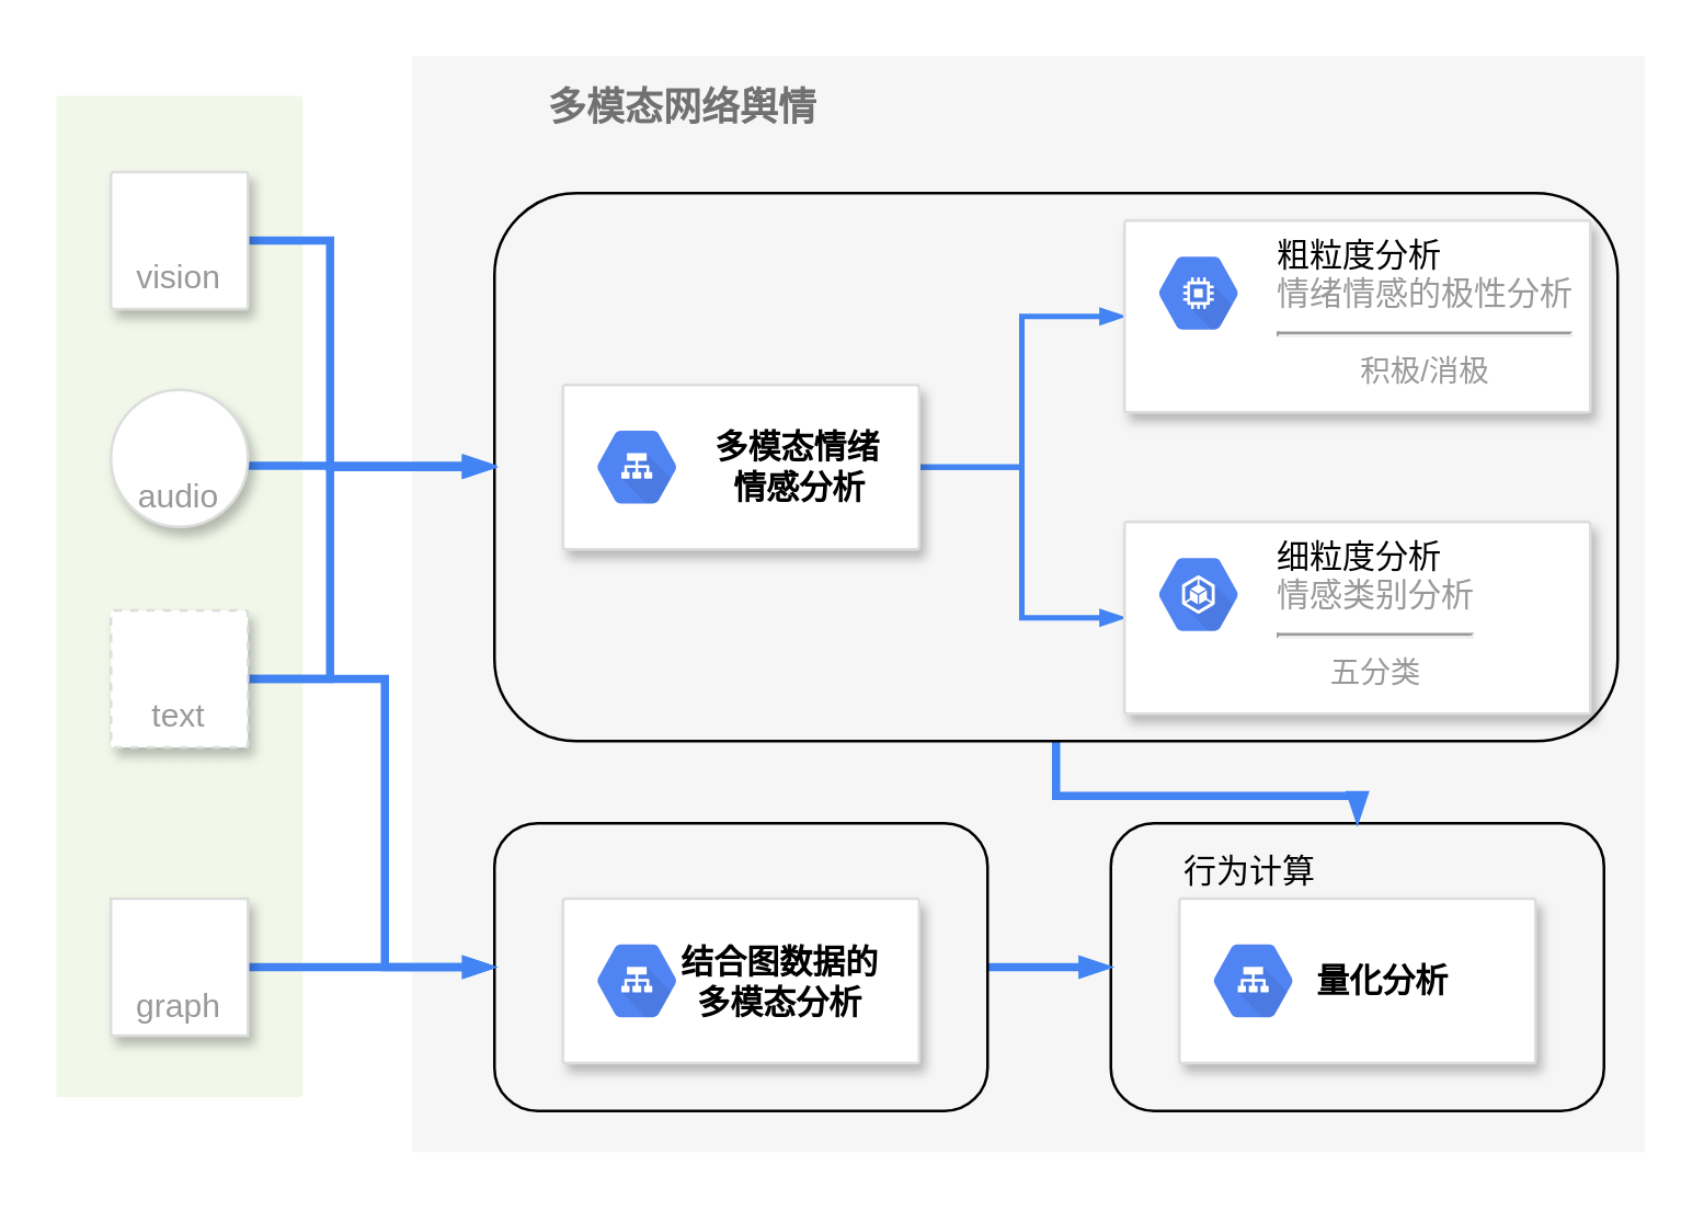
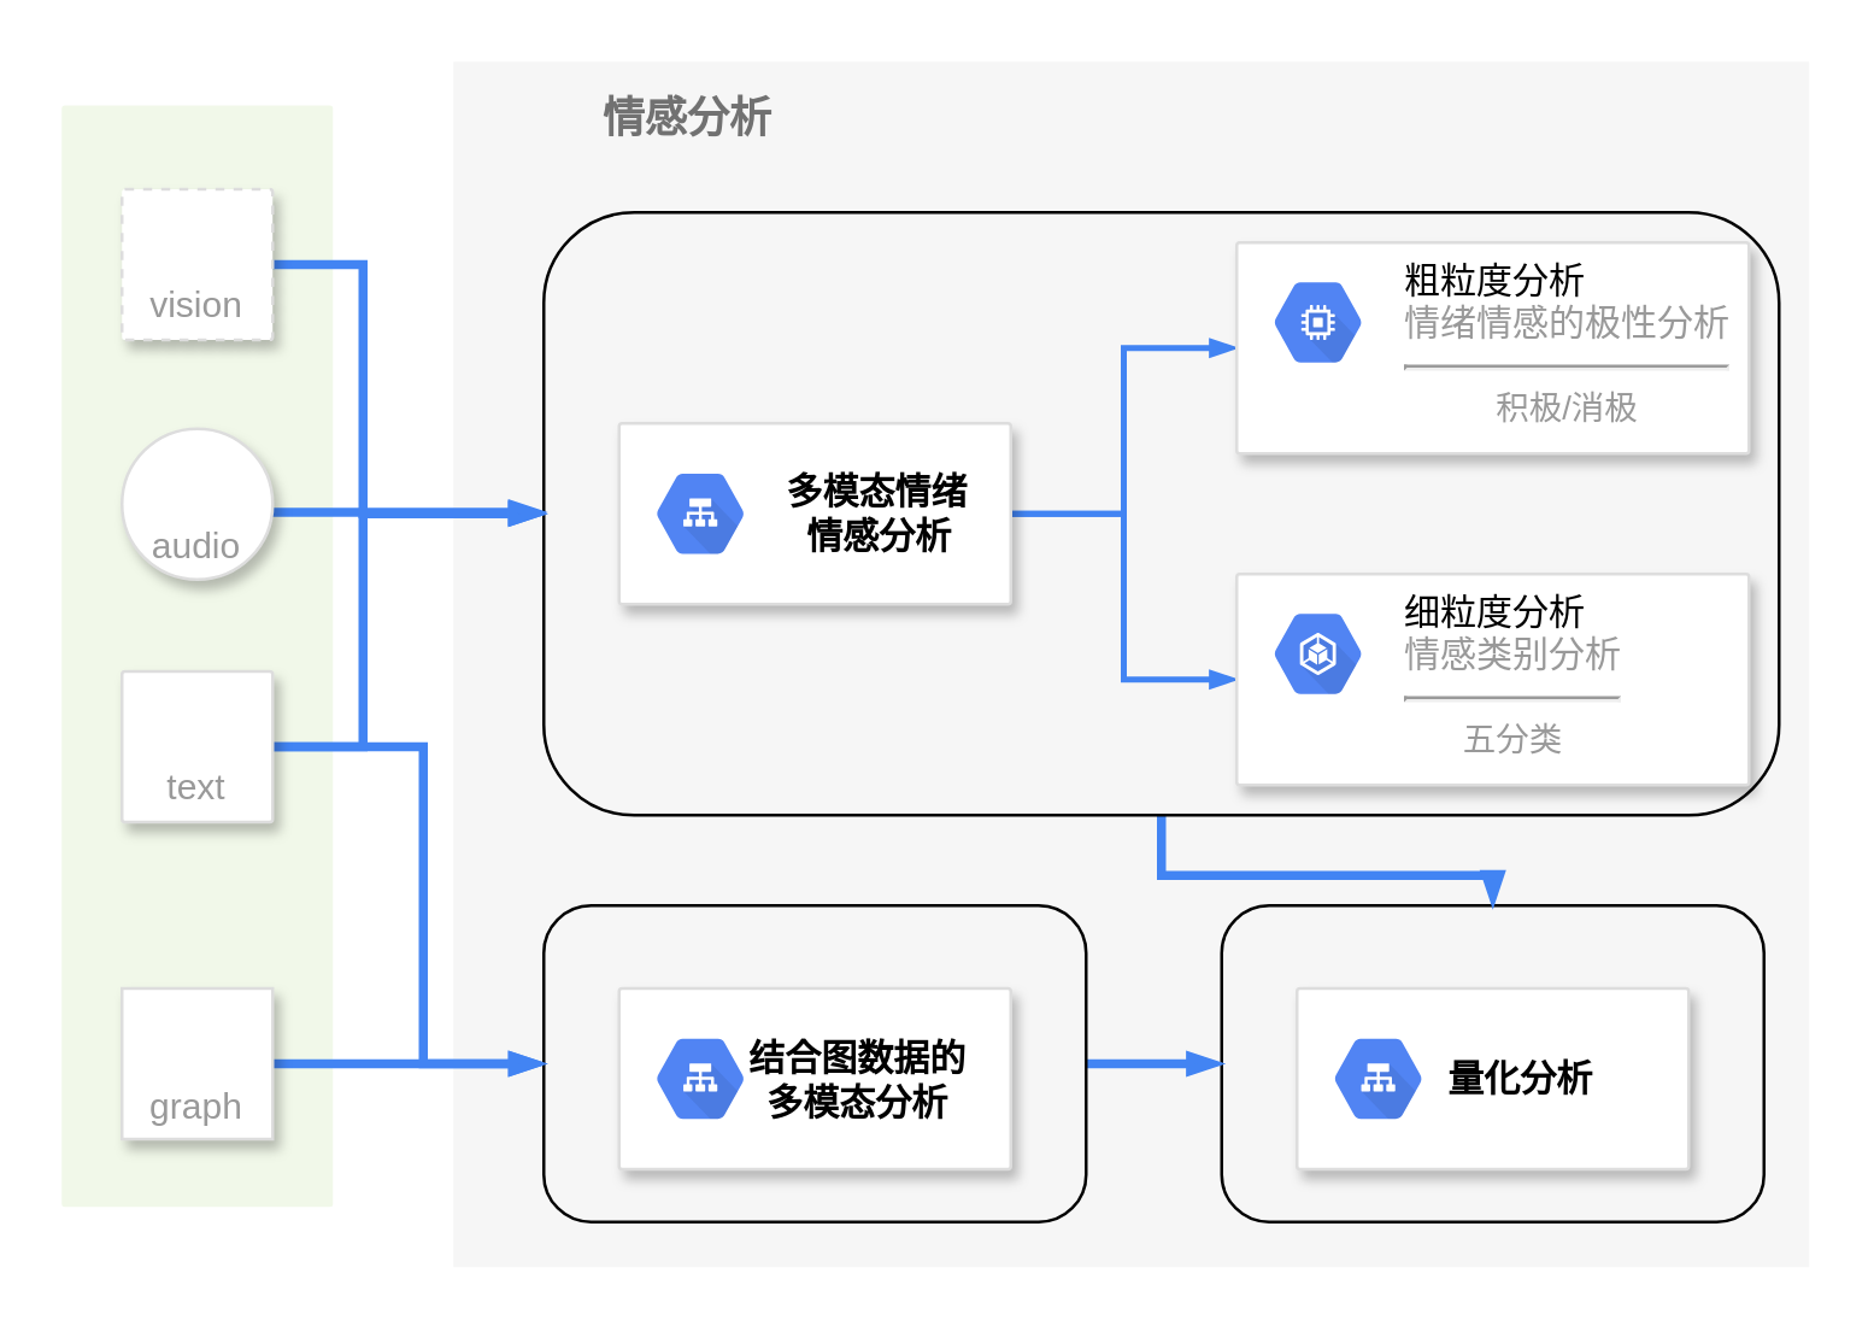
- <mxCell id="2" value="&lt;b&gt;多模态网络舆情&lt;/b&gt;" style="fillColor=#F6F6F6;strokeColor=none;shadow=0;gradientColor=none;fontSize=14;align=left;spacing=10;fontColor=#717171;9E9E9E;verticalAlign=top;spacingTop=-4;fontStyle=0;spacingLeft=40;html=1;" parent="1" vertex="1"><mxGeometry x="150" y="20" width="450" height="400" as="geometry" /></mxCell>
+ <mxCell id="2" value="&lt;b&gt;情感分析&lt;/b&gt;" style="fillColor=#F6F6F6;strokeColor=none;shadow=0;gradientColor=none;fontSize=14;align=left;spacing=10;fontColor=#717171;9E9E9E;verticalAlign=top;spacingTop=-4;fontStyle=0;spacingLeft=40;html=1;" parent="1" vertex="1"><mxGeometry x="150" y="20" width="450" height="400" as="geometry" /></mxCell>
- <mxCell id="8" value="vision" style="strokeColor=#dddddd;fillColor=#ffffff;shadow=1;strokeWidth=1;rounded=1;absoluteArcSize=1;arcSize=2;labelPosition=center;verticalLabelPosition=middle;align=center;verticalAlign=bottom;spacingLeft=0;fontColor=#999999;fontSize=12;whiteSpace=wrap;spacingBottom=2;html=1;" parent="1" vertex="1"><mxGeometry x="40" y="62.25" width="50" height="50" as="geometry" /></mxCell>
+ <mxCell id="8" value="vision" style="strokeColor=#dddddd;fillColor=#ffffff;shadow=1;strokeWidth=1;rounded=1;absoluteArcSize=1;arcSize=2;labelPosition=center;verticalLabelPosition=middle;align=center;verticalAlign=bottom;spacingLeft=0;fontColor=#999999;fontSize=12;whiteSpace=wrap;spacingBottom=2;html=1;dashed=1;" parent="1" vertex="1"><mxGeometry x="40" y="62.25" width="50" height="50" as="geometry" /></mxCell>
- <mxCell id="21" value="text" style="strokeColor=#dddddd;fillColor=#ffffff;shadow=1;strokeWidth=1;rounded=1;absoluteArcSize=1;arcSize=2;labelPosition=center;verticalLabelPosition=middle;align=center;verticalAlign=bottom;spacingLeft=0;fontColor=#999999;fontSize=12;whiteSpace=wrap;spacingBottom=2;html=1;dashed=1;" parent="1" vertex="1"><mxGeometry x="40" y="222.25" width="50" height="50" as="geometry" /></mxCell>
+ <mxCell id="21" value="text" style="strokeColor=#dddddd;fillColor=#ffffff;shadow=1;strokeWidth=1;rounded=1;absoluteArcSize=1;arcSize=2;labelPosition=center;verticalLabelPosition=middle;align=center;verticalAlign=bottom;spacingLeft=0;fontColor=#999999;fontSize=12;whiteSpace=wrap;spacingBottom=2;html=1;" parent="1" vertex="1"><mxGeometry x="40" y="222.25" width="50" height="50" as="geometry" /></mxCell>
- <mxCell id="30" value="行为计算" style="text;strokeColor=none;fillColor=none;align=left;verticalAlign=middle;whiteSpace=wrap;rounded=0;fontSize=12;" vertex="1" parent="1"><mxGeometry x="430" y="307.5" width="90" height="20" as="geometry" /></mxCell>
